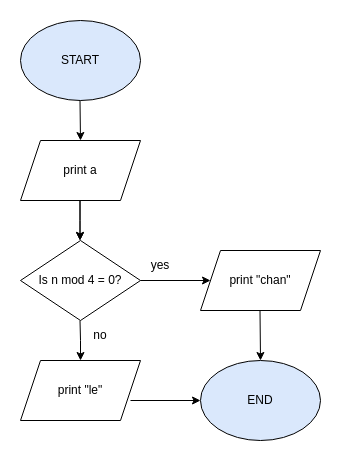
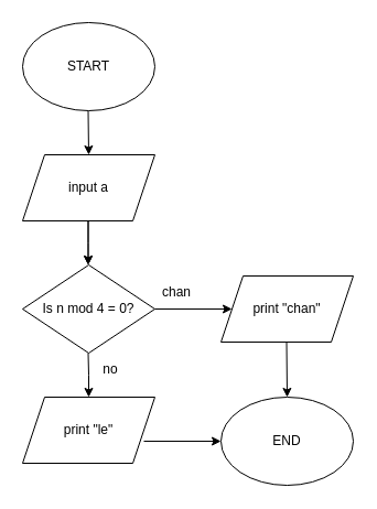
- <mxCell id="2" value="START" style="ellipse;whiteSpace=wrap;html=1;fillColor=#dae8fc;" parent="1" vertex="1"><mxGeometry x="20" y="20" width="120" height="80" as="geometry" /></mxCell>
+ <mxCell id="2" value="START" style="ellipse;whiteSpace=wrap;html=1;" parent="1" vertex="1"><mxGeometry x="20" y="20" width="120" height="80" as="geometry" /></mxCell>
- <mxCell id="4" value="print a" style="shape=parallelogram;perimeter=parallelogramPerimeter;whiteSpace=wrap;html=1;fixedSize=1;" parent="1" vertex="1"><mxGeometry x="20" y="140" width="120" height="60" as="geometry" /></mxCell>
+ <mxCell id="4" value="input a" style="shape=parallelogram;perimeter=parallelogramPerimeter;whiteSpace=wrap;html=1;fixedSize=1;" parent="1" vertex="1"><mxGeometry x="20" y="140" width="120" height="60" as="geometry" /></mxCell>
- <mxCell id="8" value="yes" style="text;html=1;align=center;verticalAlign=middle;whiteSpace=wrap;rounded=0;" parent="1" vertex="1"><mxGeometry x="130" y="250" width="60" height="30" as="geometry" /></mxCell>
+ <mxCell id="8" value="chan" style="text;html=1;align=center;verticalAlign=middle;whiteSpace=wrap;rounded=0;" parent="1" vertex="1"><mxGeometry x="130" y="250" width="60" height="30" as="geometry" /></mxCell>
- <mxCell id="15" value="END" style="ellipse;whiteSpace=wrap;html=1;fillColor=#dae8fc;" parent="1" vertex="1"><mxGeometry x="200" y="360" width="120" height="80" as="geometry" /></mxCell>
+ <mxCell id="15" value="END" style="ellipse;whiteSpace=wrap;html=1;" parent="1" vertex="1"><mxGeometry x="200" y="360" width="120" height="80" as="geometry" /></mxCell>
